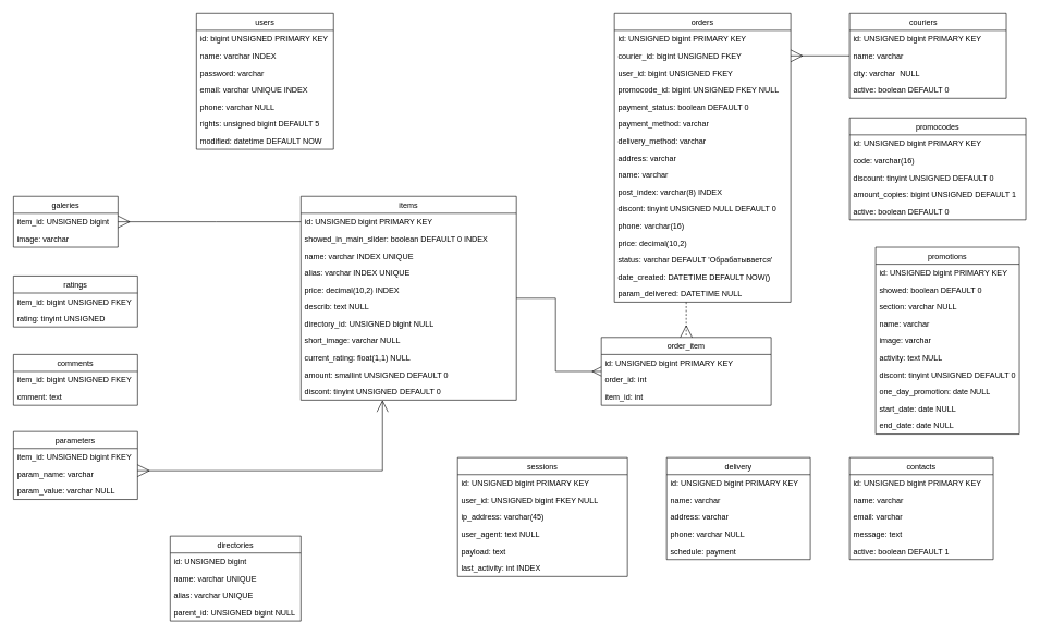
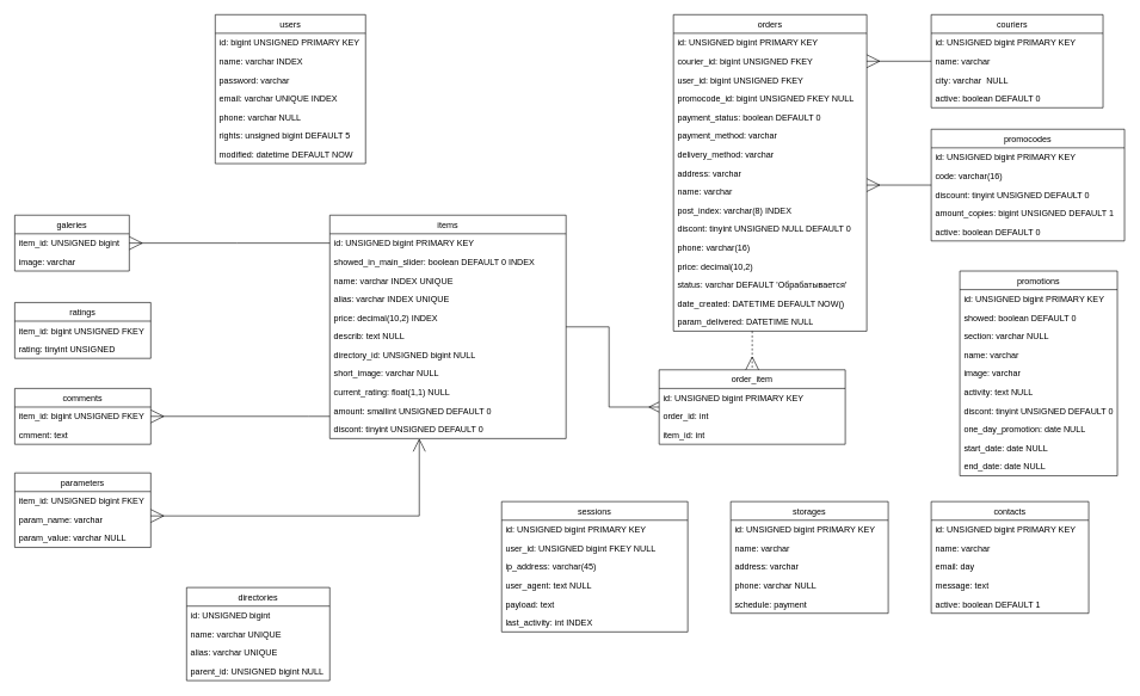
+ <mxCell id="25" style="edgeStyle=orthogonalEdgeStyle;rounded=0;orthogonalLoop=1;jettySize=auto;html=1;endArrow=ERmany;endFill=0;startSize=6;endSize=16;" parent="1" source="26" target="45" edge="1"><mxGeometry relative="1" as="geometry"><Array as="points"><mxPoint x="1080" y="210" /><mxPoint x="1080" y="210" /></Array></mxGeometry></mxCell>
+ <mxCell id="11" style="edgeStyle=orthogonalEdgeStyle;rounded=0;orthogonalLoop=1;jettySize=auto;html=1;endArrow=ERmany;endFill=0;endSize=16;" parent="1" source="13" target="97" edge="1"><mxGeometry relative="1" as="geometry"><Array as="points"><mxPoint x="430" y="581" /><mxPoint x="430" y="581" /></Array></mxGeometry></mxCell>
- <mxCell id="84" value="delivery" style="swimlane;fontStyle=0;childLayout=stackLayout;horizontal=1;startSize=26;fillColor=none;horizontalStack=0;resizeParent=1;resizeParentMax=0;resizeLast=0;collapsible=1;marginBottom=0;" parent="1" vertex="1"><mxGeometry x="1020" y="700" width="220" height="156" as="geometry" /></mxCell>
+ <mxCell id="84" value="storages" style="swimlane;fontStyle=0;childLayout=stackLayout;horizontal=1;startSize=26;fillColor=none;horizontalStack=0;resizeParent=1;resizeParentMax=0;resizeLast=0;collapsible=1;marginBottom=0;" parent="1" vertex="1"><mxGeometry x="1020" y="700" width="220" height="156" as="geometry" /></mxCell>
- <mxCell id="35" value="email: varchar " style="text;strokeColor=none;fillColor=none;align=left;verticalAlign=top;spacingLeft=4;spacingRight=4;overflow=hidden;rotatable=0;points=[[0,0.5],[1,0.5]];portConstraint=eastwest;" parent="32" vertex="1"><mxGeometry y="78" width="220" height="26" as="geometry" /></mxCell>
+ <mxCell id="35" value="email: day " style="text;strokeColor=none;fillColor=none;align=left;verticalAlign=top;spacingLeft=4;spacingRight=4;overflow=hidden;rotatable=0;points=[[0,0.5],[1,0.5]];portConstraint=eastwest;" parent="32" vertex="1"><mxGeometry y="78" width="220" height="26" as="geometry" /></mxCell>
